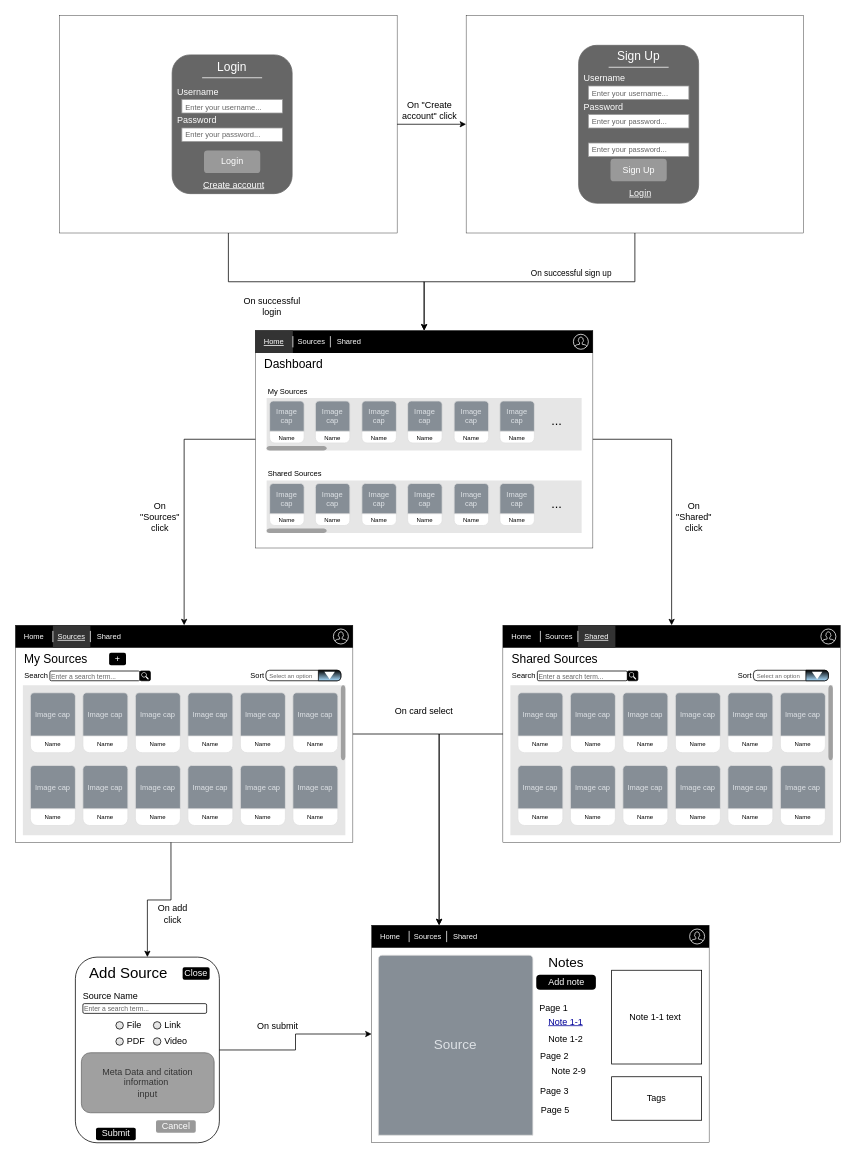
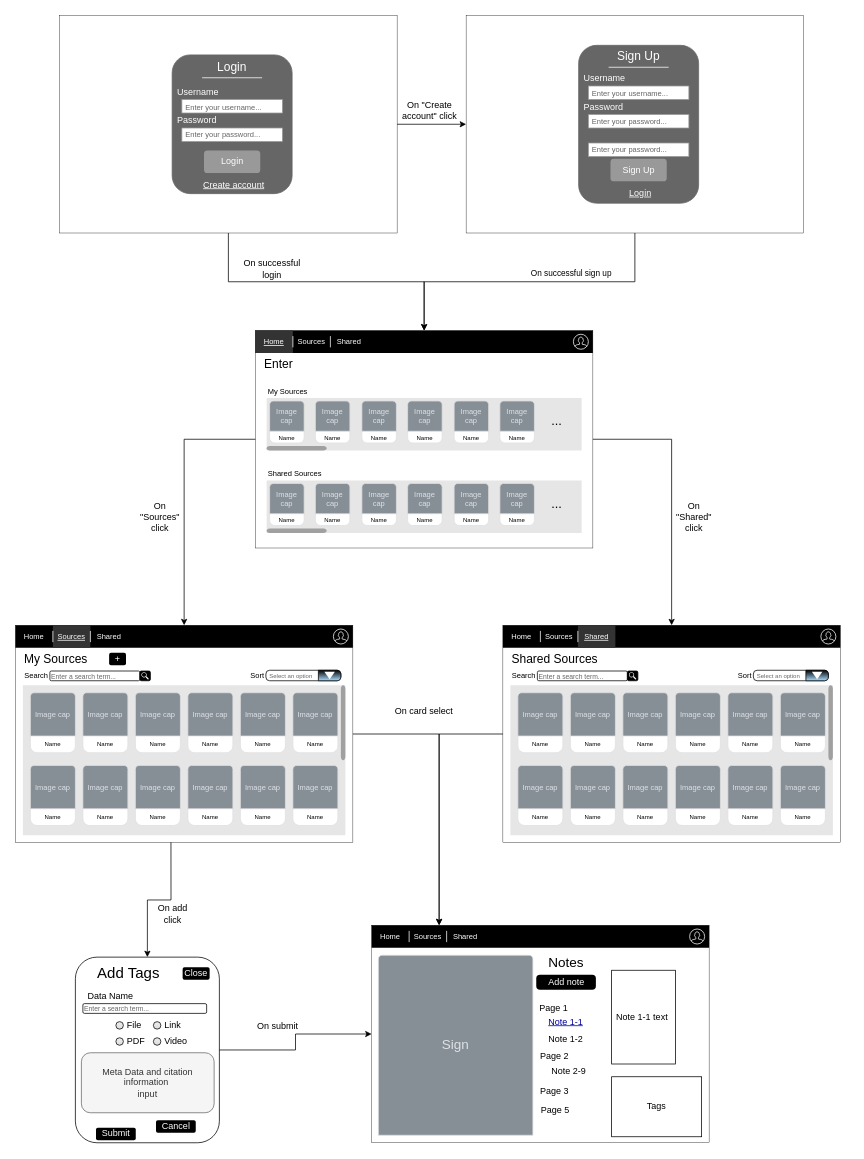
- <mxCell id="231" value="On successful login" style="text;html=1;strokeColor=none;fillColor=none;align=center;verticalAlign=middle;whiteSpace=wrap;rounded=0;" parent="1" vertex="1"><mxGeometry x="310" y="393" width="105" height="30" as="geometry" /></mxCell>
+ <mxCell id="231" value="On successful login" style="text;html=1;strokeColor=none;fillColor=none;align=center;verticalAlign=middle;whiteSpace=wrap;rounded=0;" parent="1" vertex="1"><mxGeometry x="310" y="343" width="105" height="30" as="geometry" /></mxCell>
- <mxCell id="56" value="Dashboard" style="text;html=1;strokeColor=none;fillColor=none;align=left;verticalAlign=middle;whiteSpace=wrap;rounded=0;spacingLeft=10;fontSize=16;" parent="1" vertex="1"><mxGeometry x="340" y="470" width="450" height="30" as="geometry" /></mxCell>
+ <mxCell id="56" value="Enter" style="text;html=1;strokeColor=none;fillColor=none;align=left;verticalAlign=middle;whiteSpace=wrap;rounded=0;spacingLeft=10;fontSize=16;" parent="1" vertex="1"><mxGeometry x="340" y="470" width="450" height="30" as="geometry" /></mxCell>
- <mxCell id="221" value="Add Source" style="text;html=1;strokeColor=none;fillColor=none;align=center;verticalAlign=middle;whiteSpace=wrap;rounded=0;fontSize=20;spacingLeft=10;spacingTop=10;" parent="1" vertex="1"><mxGeometry x="101.5" y="1275.5" width="127.5" height="30" as="geometry" /></mxCell>
+ <mxCell id="221" value="Add Tags" style="text;html=1;strokeColor=none;fillColor=none;align=center;verticalAlign=middle;whiteSpace=wrap;rounded=0;fontSize=20;spacingLeft=10;spacingTop=10;" parent="1" vertex="1"><mxGeometry x="101.5" y="1275.5" width="127.5" height="30" as="geometry" /></mxCell>
- <mxCell id="223" value="Source Name" style="text;html=1;strokeColor=none;fillColor=none;align=center;verticalAlign=middle;whiteSpace=wrap;rounded=0;" parent="1" vertex="1"><mxGeometry x="107.5" y="1313" width="77.5" height="30" as="geometry" /></mxCell>
+ <mxCell id="223" value="Data Name" style="text;html=1;strokeColor=none;fillColor=none;align=center;verticalAlign=middle;whiteSpace=wrap;rounded=0;" parent="1" vertex="1"><mxGeometry x="107.5" y="1313" width="77.5" height="30" as="geometry" /></mxCell>
- <mxCell id="192" value="Note 1-1 text&amp;nbsp;" style="rounded=0;whiteSpace=wrap;html=1;" parent="1" vertex="1"><mxGeometry x="815" y="1293" width="120" height="125" as="geometry" /></mxCell>
+ <mxCell id="192" value="Note 1-1 text&amp;nbsp;" style="rounded=0;whiteSpace=wrap;html=1;" parent="1" vertex="1"><mxGeometry x="815" y="1293" width="85" height="125" as="geometry" /></mxCell>
- <mxCell id="182" value="Source" style="html=1;shadow=0;dashed=0;shape=mxgraph.bootstrap.topButton;rSize=5;perimeter=none;whiteSpace=wrap;fillColor=#868E96;strokeColor=#DFDFDF;fontColor=#DEE2E6;resizeWidth=1;fontSize=18;" parent="1" vertex="1"><mxGeometry x="504" y="1273" width="206" height="240" as="geometry" /></mxCell>
+ <mxCell id="182" value="Sign" style="html=1;shadow=0;dashed=0;shape=mxgraph.bootstrap.topButton;rSize=5;perimeter=none;whiteSpace=wrap;fillColor=#868E96;strokeColor=#DFDFDF;fontColor=#DEE2E6;resizeWidth=1;fontSize=18;" parent="1" vertex="1"><mxGeometry x="504" y="1273" width="206" height="240" as="geometry" /></mxCell>
- <mxCell id="227" value="Meta Data and citation information&amp;nbsp;&lt;br&gt;input" style="rounded=1;whiteSpace=wrap;html=1;fillColor=#a0a0a0;fontColor=#333333;strokeColor=#666666;" parent="1" vertex="1"><mxGeometry x="108" y="1403" width="177" height="80" as="geometry" /></mxCell>
+ <mxCell id="227" value="Meta Data and citation information&amp;nbsp;&lt;br&gt;input" style="rounded=1;whiteSpace=wrap;html=1;fillColor=#f5f5f5;fontColor=#333333;strokeColor=#666666;" parent="1" vertex="1"><mxGeometry x="108" y="1403" width="177" height="80" as="geometry" /></mxCell>
- <mxCell id="200" value="Tags" style="rounded=0;whiteSpace=wrap;html=1;" parent="1" vertex="1"><mxGeometry x="815" y="1435" width="120" height="58" as="geometry" /></mxCell>
+ <mxCell id="200" value="Tags" style="rounded=0;whiteSpace=wrap;html=1;" parent="1" vertex="1"><mxGeometry x="815" y="1435" width="120" height="80" as="geometry" /></mxCell>
- <mxCell id="229" value="Cancel" style="rounded=1;whiteSpace=wrap;html=1;strokeColor=none;fillColor=#999999;fontColor=#FFFFFF;" parent="1" vertex="1"><mxGeometry x="207.5" y="1493" width="53" height="16.5" as="geometry" /></mxCell>
+ <mxCell id="229" value="Cancel" style="rounded=1;whiteSpace=wrap;html=1;strokeColor=none;fillColor=#000000;fontColor=#FFFFFF;" parent="1" vertex="1"><mxGeometry x="207.5" y="1493" width="53" height="16.5" as="geometry" /></mxCell>
